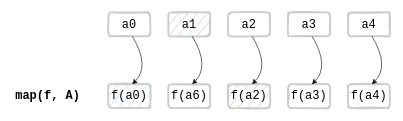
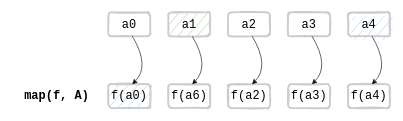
- <mxCell id="11" value="&lt;font style=&quot;font-size: 20px&quot;&gt;a4&lt;/font&gt;" style="rounded=1;whiteSpace=wrap;html=1;fontFamily=Courier New;fontSize=24;strokeWidth=3;glass=0;shadow=0;sketch=1;strokeColor=#CCCCCC;" vertex="1" parent="1"><mxGeometry x="580" y="20" width="70" height="40" as="geometry" /></mxCell>
+ <mxCell id="11" value="&lt;font style=&quot;font-size: 20px&quot;&gt;a4&lt;/font&gt;" style="rounded=1;whiteSpace=wrap;html=1;fontFamily=Courier New;fontSize=24;strokeWidth=3;glass=0;shadow=0;sketch=1;strokeColor=#CCCCCC;fillColor=#dae8fc;" vertex="1" parent="1"><mxGeometry x="580" y="20" width="70" height="40" as="geometry" /></mxCell>
- <mxCell id="12" value="&lt;b&gt;map(f, A)&lt;/b&gt;" style="text;html=1;strokeColor=none;fillColor=none;align=right;verticalAlign=middle;whiteSpace=wrap;rounded=0;shadow=0;glass=0;sketch=1;fontFamily=Courier New;fontSize=20;" vertex="1" parent="1"><mxGeometry x="5" y="144" width="130" height="30" as="geometry" /></mxCell>
+ <mxCell id="12" value="&lt;b&gt;map(f, A)&lt;/b&gt;" style="text;html=1;strokeColor=none;fillColor=none;align=right;verticalAlign=middle;whiteSpace=wrap;rounded=0;shadow=0;glass=0;sketch=1;fontFamily=Courier New;fontSize=20;" vertex="1" parent="1"><mxGeometry x="20" y="144" width="130" height="30" as="geometry" /></mxCell>
- <mxCell id="6" value="&lt;font style=&quot;font-size: 20px&quot;&gt;f(a2)&lt;/font&gt;" style="rounded=1;whiteSpace=wrap;html=1;fontFamily=Courier New;fontSize=24;strokeWidth=3;glass=0;shadow=0;sketch=1;strokeColor=#CCCCCC;fillColor=#d5e8d4;" vertex="1" parent="1"><mxGeometry x="380" y="140" width="70" height="40" as="geometry" /></mxCell>
+ <mxCell id="6" value="&lt;font style=&quot;font-size: 20px&quot;&gt;f(a2)&lt;/font&gt;" style="rounded=1;whiteSpace=wrap;html=1;fontFamily=Courier New;fontSize=24;strokeWidth=3;glass=0;shadow=0;sketch=1;strokeColor=#CCCCCC;" vertex="1" parent="1"><mxGeometry x="380" y="140" width="70" height="40" as="geometry" /></mxCell>
